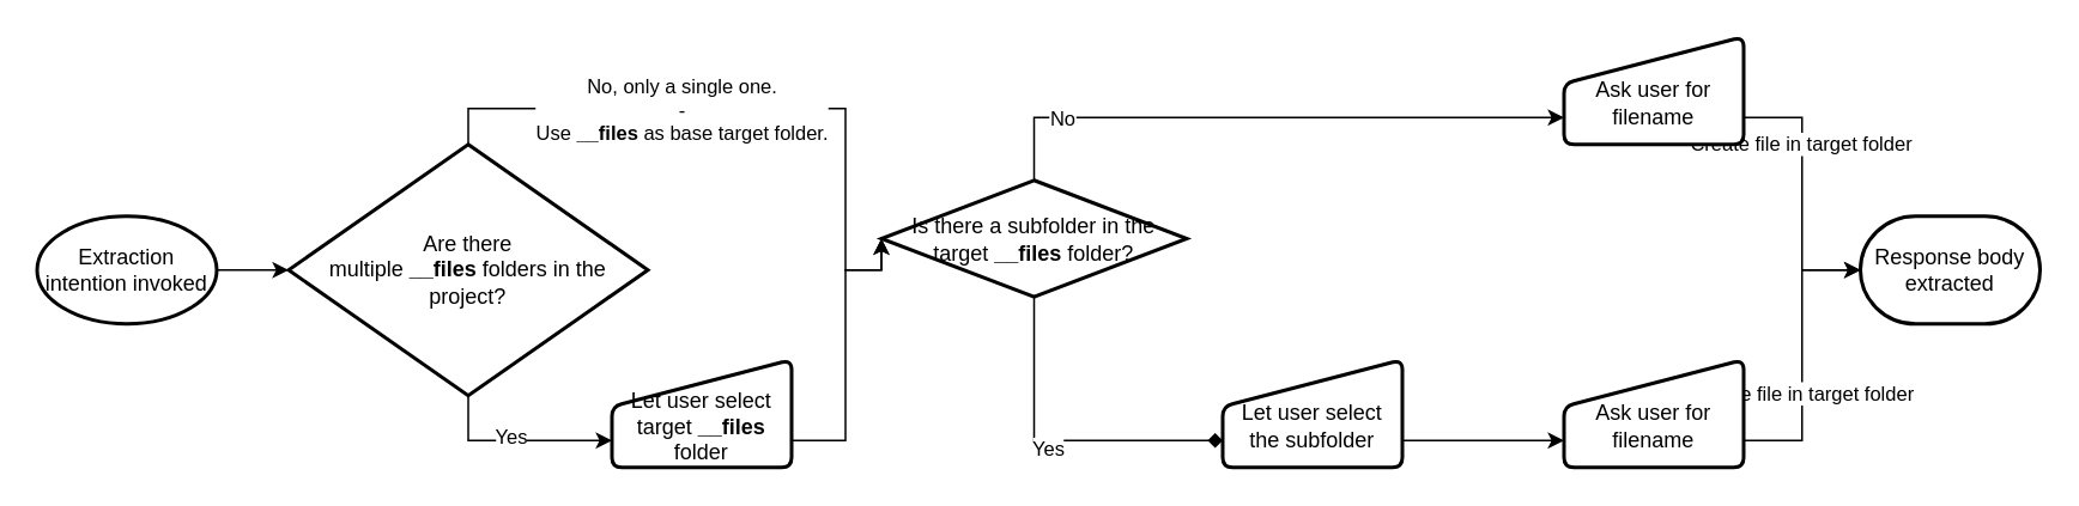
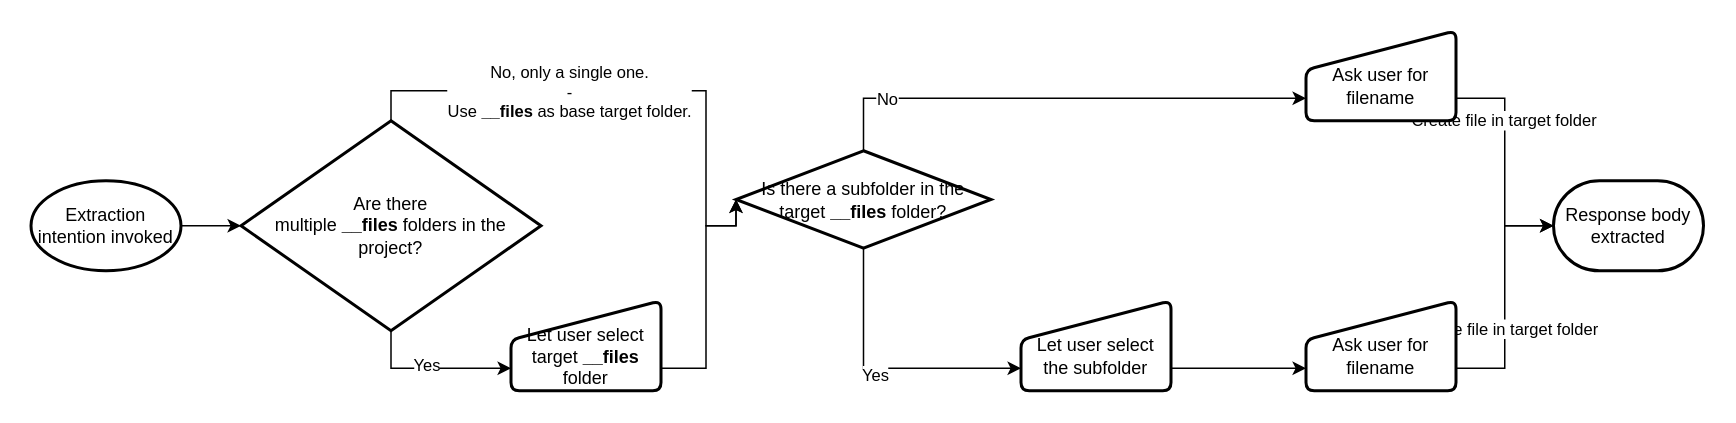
- <mxCell id="14" style="edgeStyle=orthogonalEdgeStyle;rounded=0;orthogonalLoop=1;jettySize=auto;html=1;exitX=0.5;exitY=1;exitDx=0;exitDy=0;exitPerimeter=0;entryX=0;entryY=0.75;entryDx=0;entryDy=0;endArrow=diamond;" edge="1" parent="1" source="16" target="24"><mxGeometry relative="1" as="geometry" /></mxCell>
+ <mxCell id="14" style="edgeStyle=orthogonalEdgeStyle;rounded=0;orthogonalLoop=1;jettySize=auto;html=1;exitX=0.5;exitY=1;exitDx=0;exitDy=0;exitPerimeter=0;entryX=0;entryY=0.75;entryDx=0;entryDy=0;" edge="1" parent="1" source="16" target="24"><mxGeometry relative="1" as="geometry" /></mxCell>
